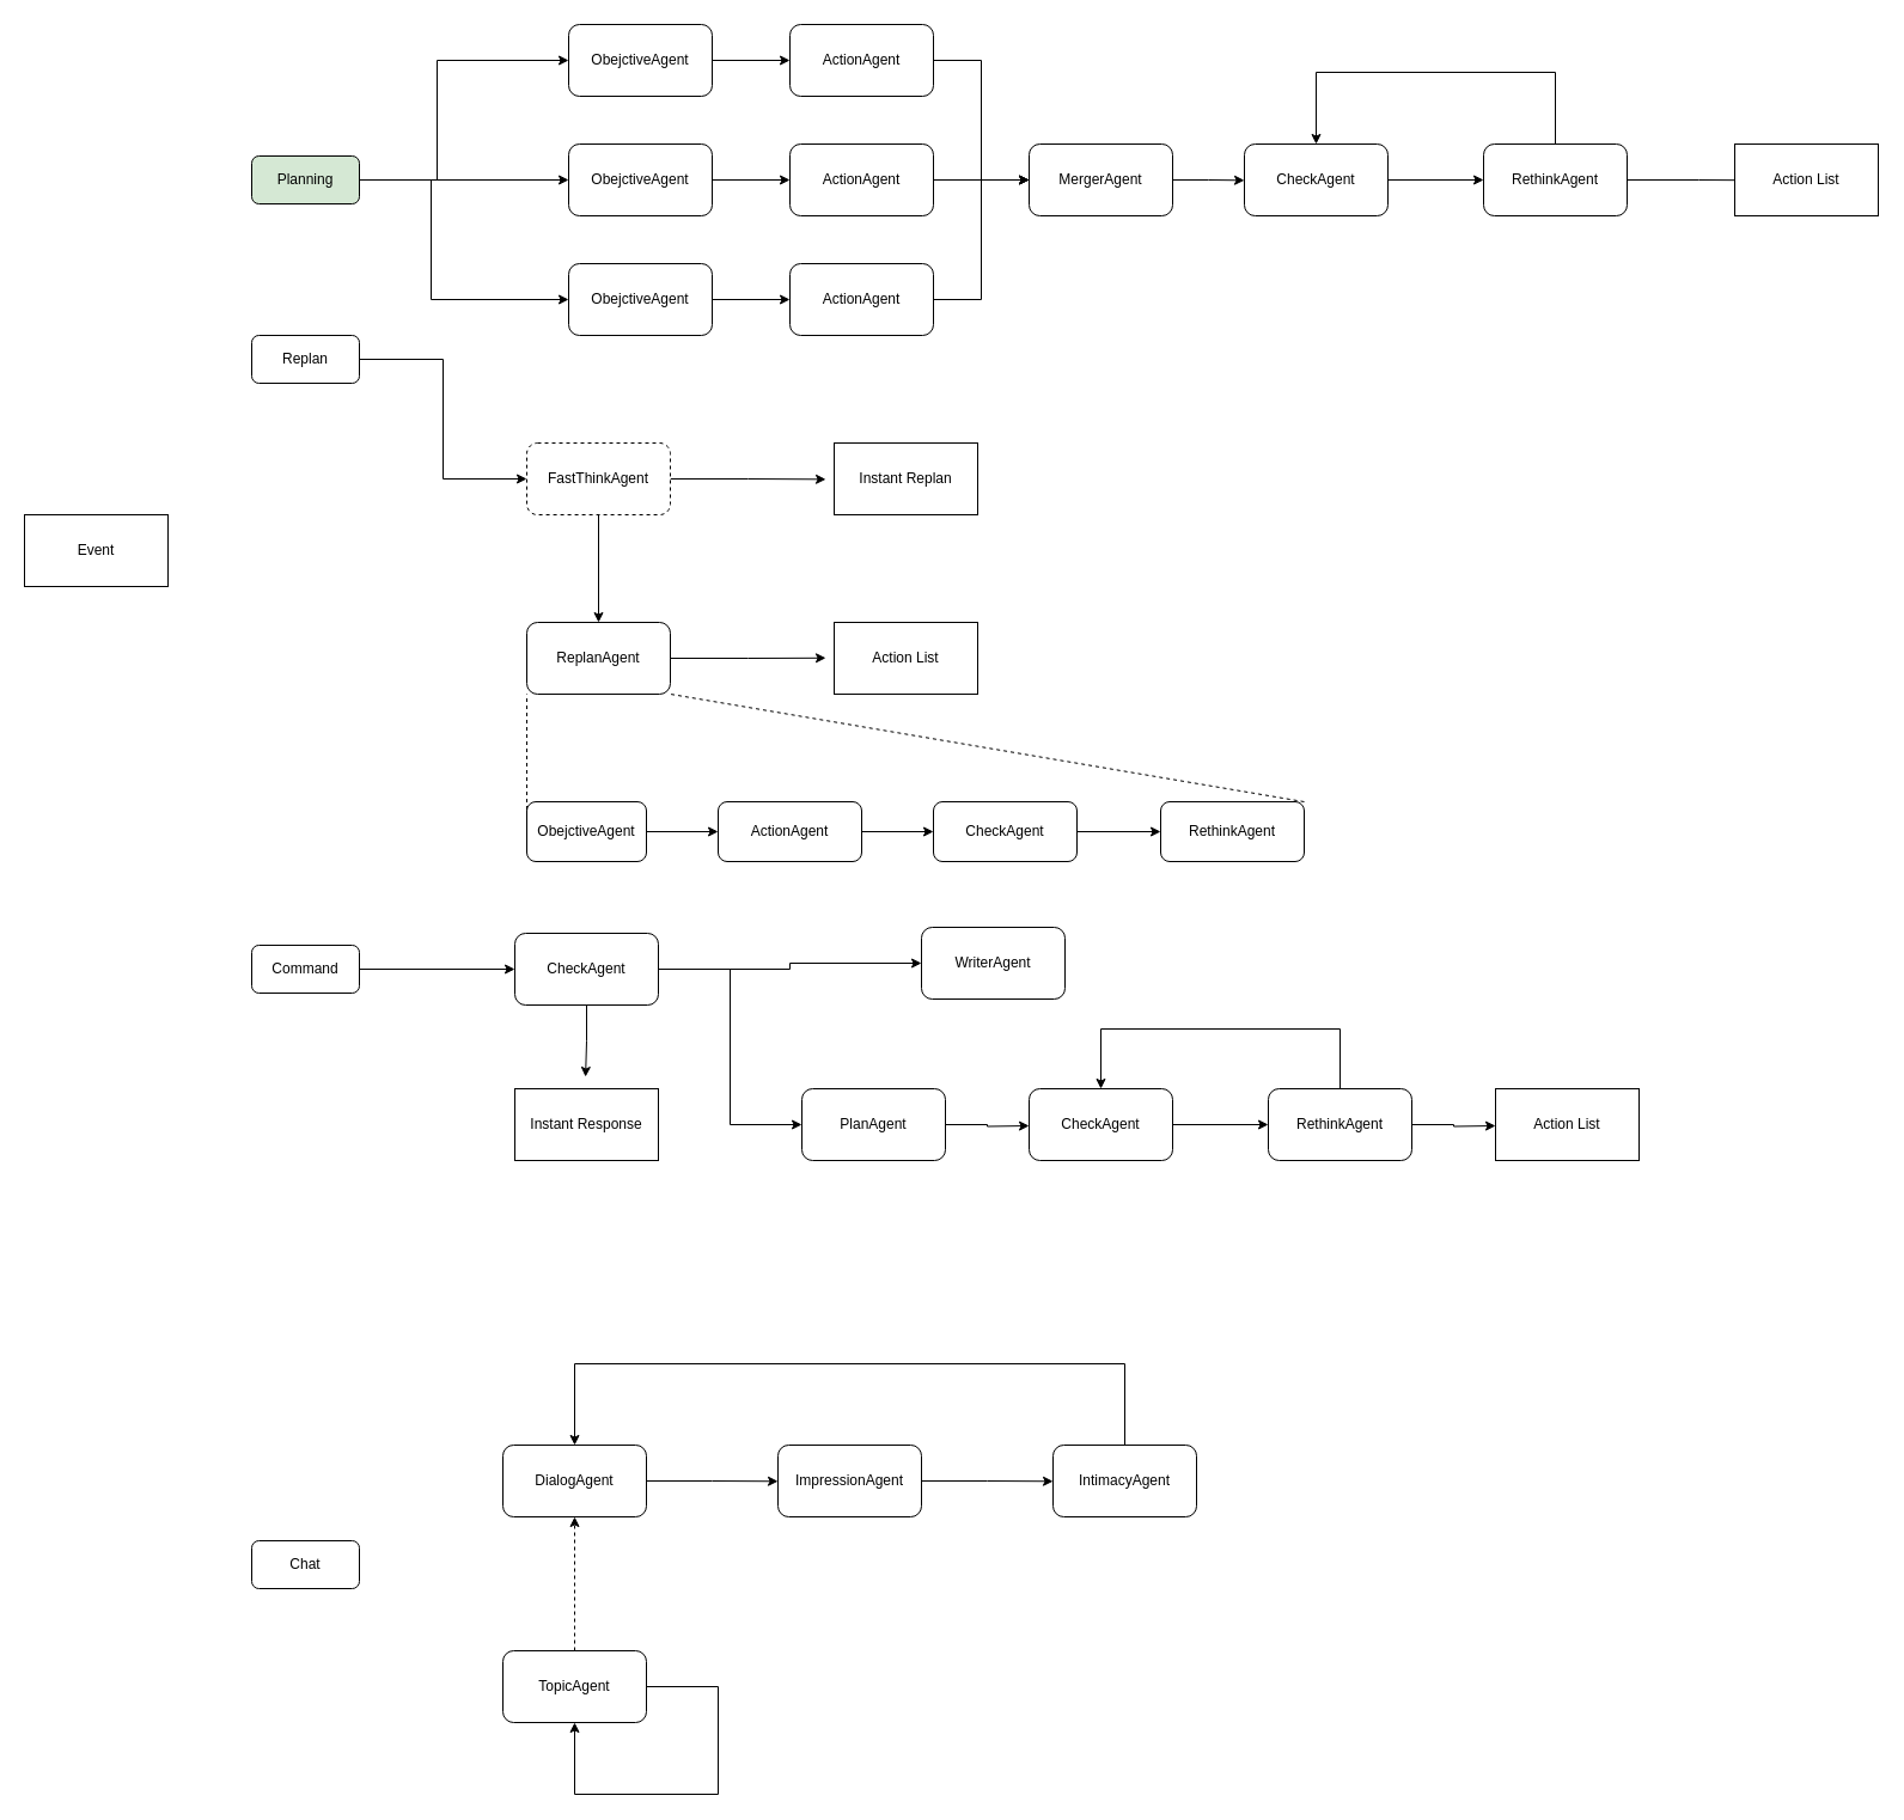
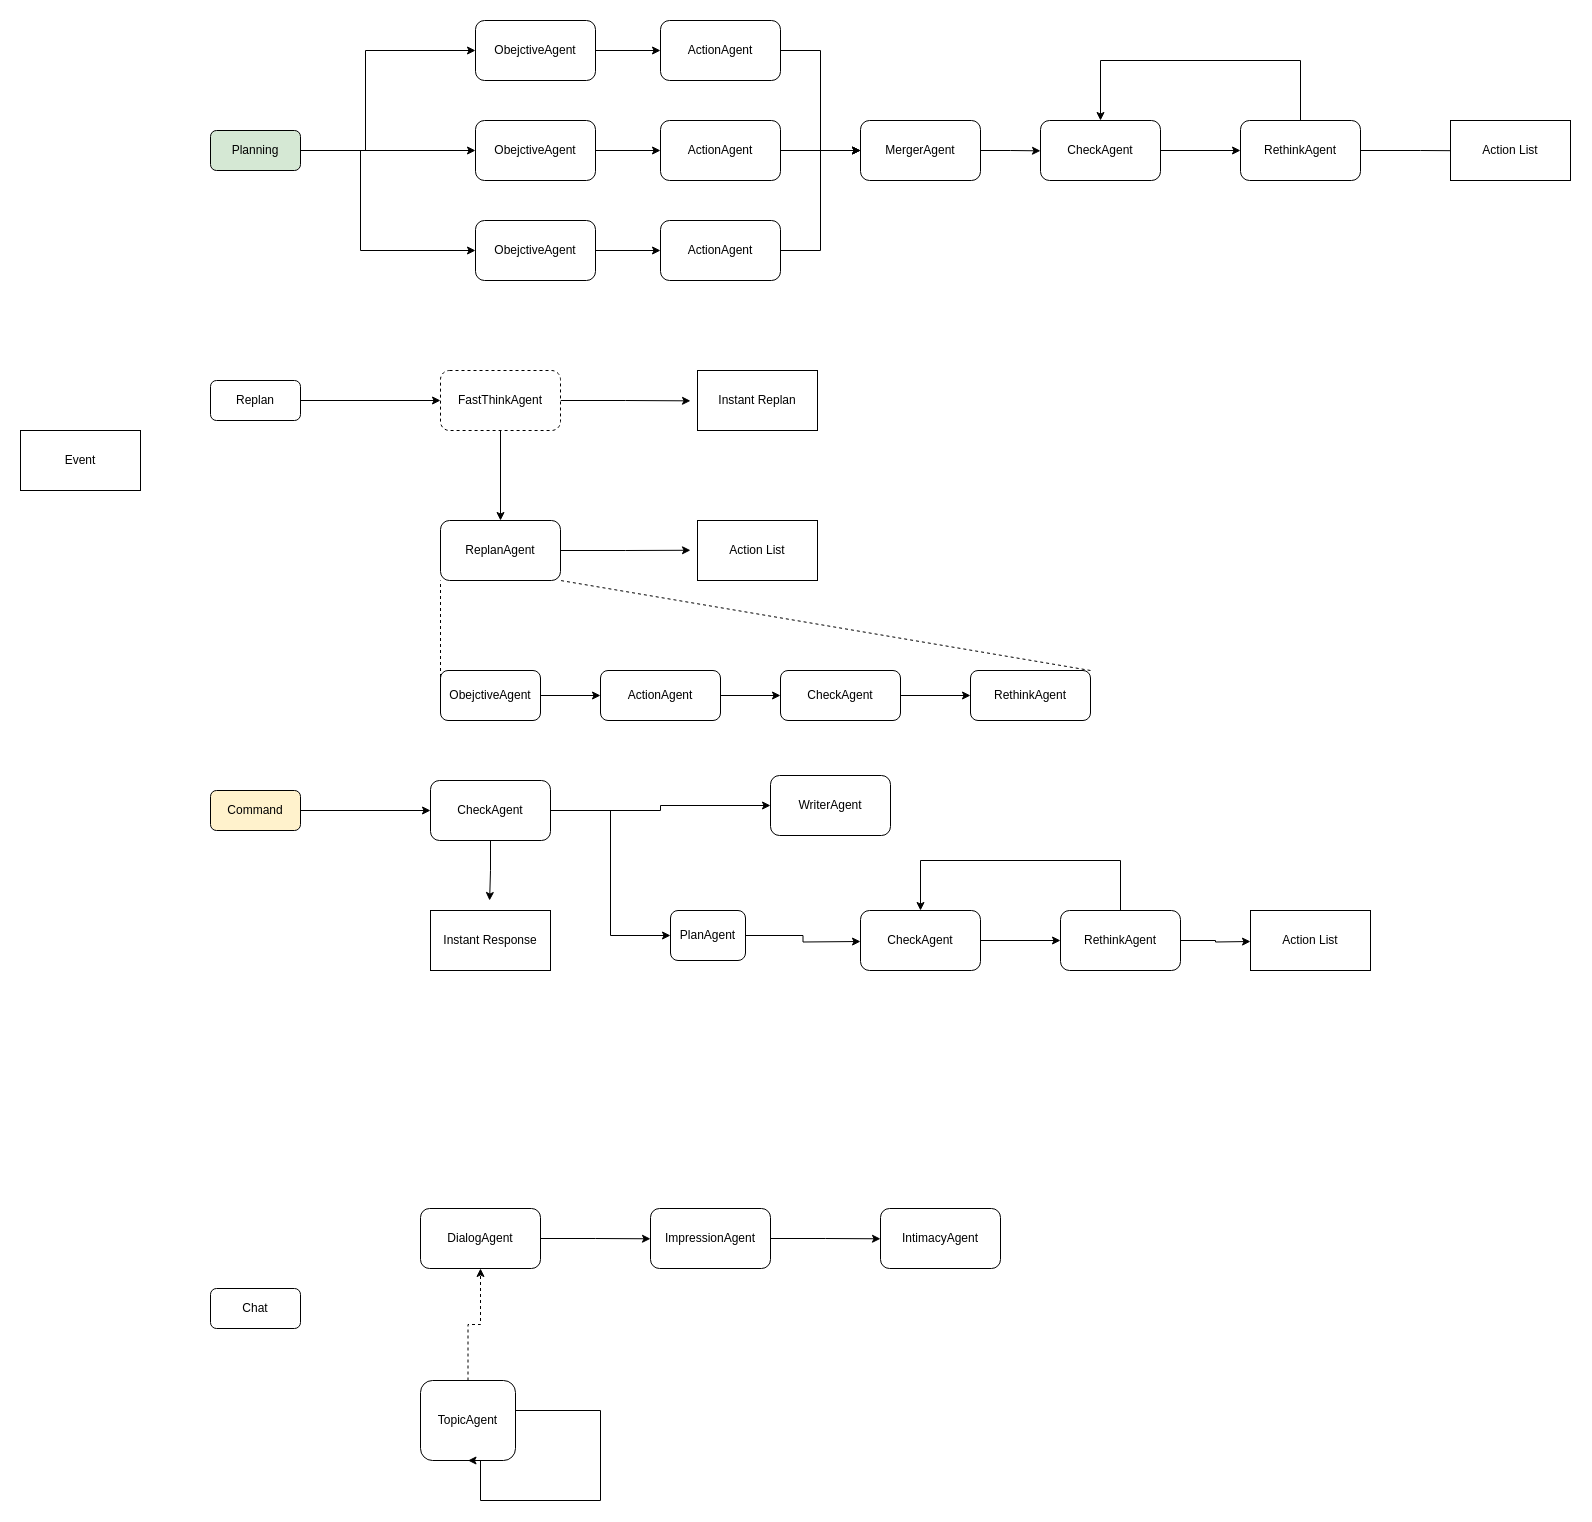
- <mxCell id="28" value="Replan" style="rounded=1;whiteSpace=wrap;html=1;" vertex="1" parent="1"><mxGeometry x="210" y="280" width="90" height="40" as="geometry" /></mxCell>
+ <mxCell id="28" value="Replan" style="rounded=1;whiteSpace=wrap;html=1;" vertex="1" parent="1"><mxGeometry x="210" y="380" width="90" height="40" as="geometry" /></mxCell>
- <mxCell id="55" value="Command" style="rounded=1;whiteSpace=wrap;html=1;" vertex="1" parent="1"><mxGeometry x="210" y="790" width="90" height="40" as="geometry" /></mxCell>
+ <mxCell id="55" value="Command" style="rounded=1;whiteSpace=wrap;html=1;fillColor=#fff2cc;" vertex="1" parent="1"><mxGeometry x="210" y="790" width="90" height="40" as="geometry" /></mxCell>
- <mxCell id="63" value="PlanAgent" style="rounded=1;whiteSpace=wrap;html=1;" vertex="1" parent="1"><mxGeometry x="670" y="910" width="120" height="60" as="geometry" /></mxCell>
+ <mxCell id="63" value="PlanAgent" style="rounded=1;whiteSpace=wrap;html=1;" vertex="1" parent="1"><mxGeometry x="670" y="910" width="75" height="50" as="geometry" /></mxCell>
- <mxCell id="52" style="edgeStyle=orthogonalEdgeStyle;rounded=0;orthogonalLoop=1;jettySize=auto;html=1;exitX=0.5;exitY=0;exitDx=0;exitDy=0;entryX=0.5;entryY=0;entryDx=0;entryDy=0;" edge="1" parent="1" source="53" target="49"><mxGeometry relative="1" as="geometry"><Array as="points"><mxPoint x="940" y="1140" /><mxPoint x="480" y="1140" /></Array></mxGeometry></mxCell>
- <mxCell id="47" value="TopicAgent" style="rounded=1;whiteSpace=wrap;html=1;" vertex="1" parent="1"><mxGeometry x="420" y="1380" width="120" height="60" as="geometry" /></mxCell>
+ <mxCell id="47" value="TopicAgent" style="rounded=1;whiteSpace=wrap;html=1;" vertex="1" parent="1"><mxGeometry x="420" y="1380" width="95" height="80" as="geometry" /></mxCell>
